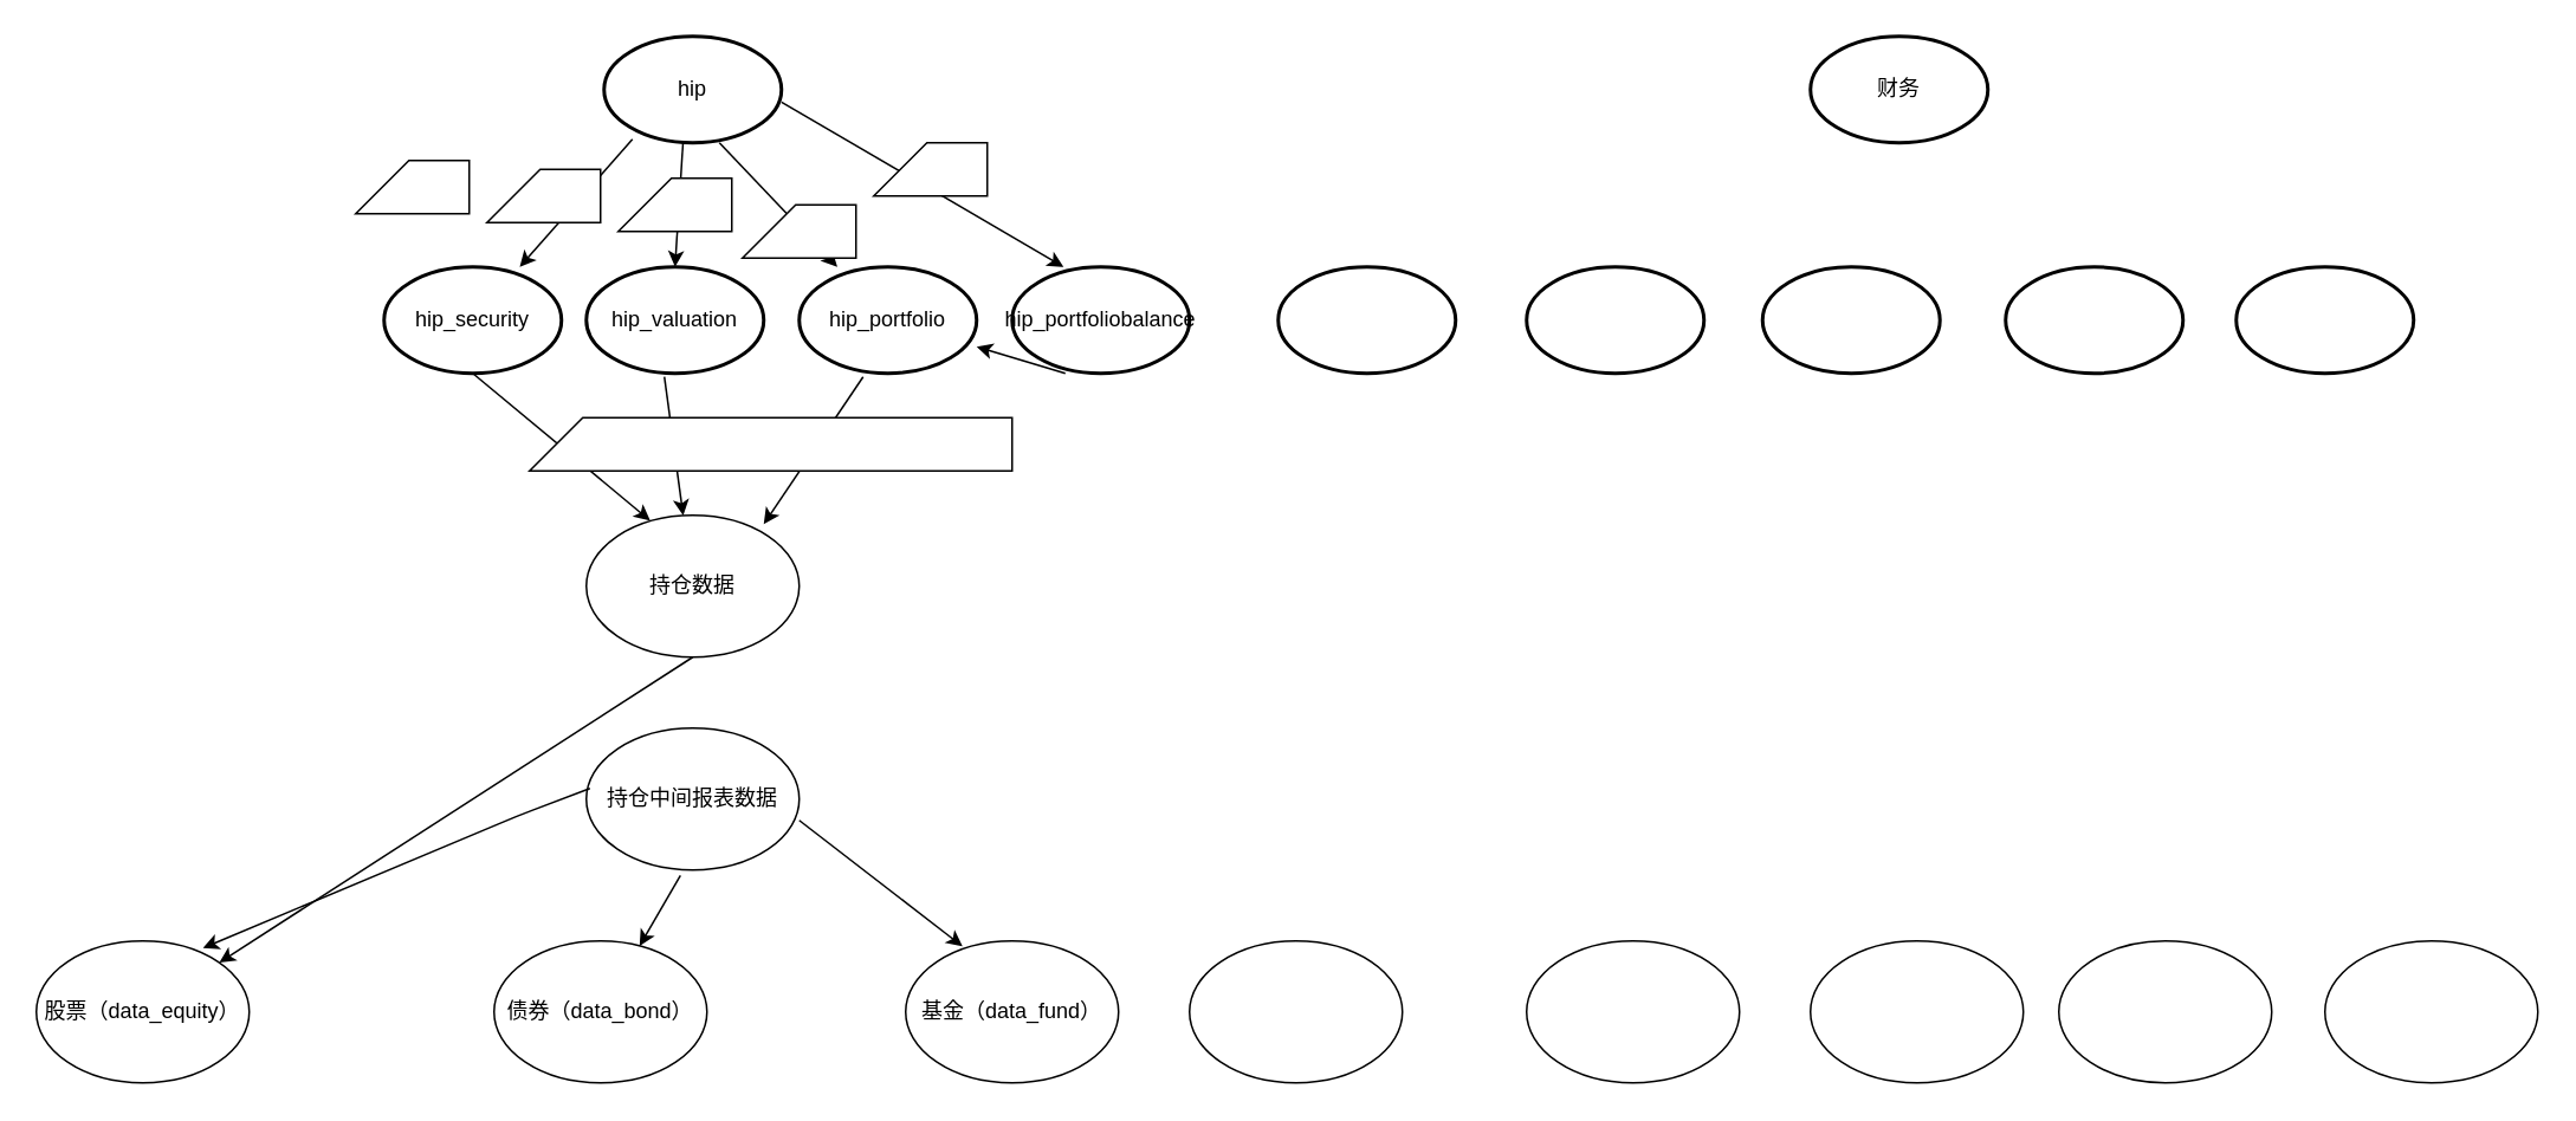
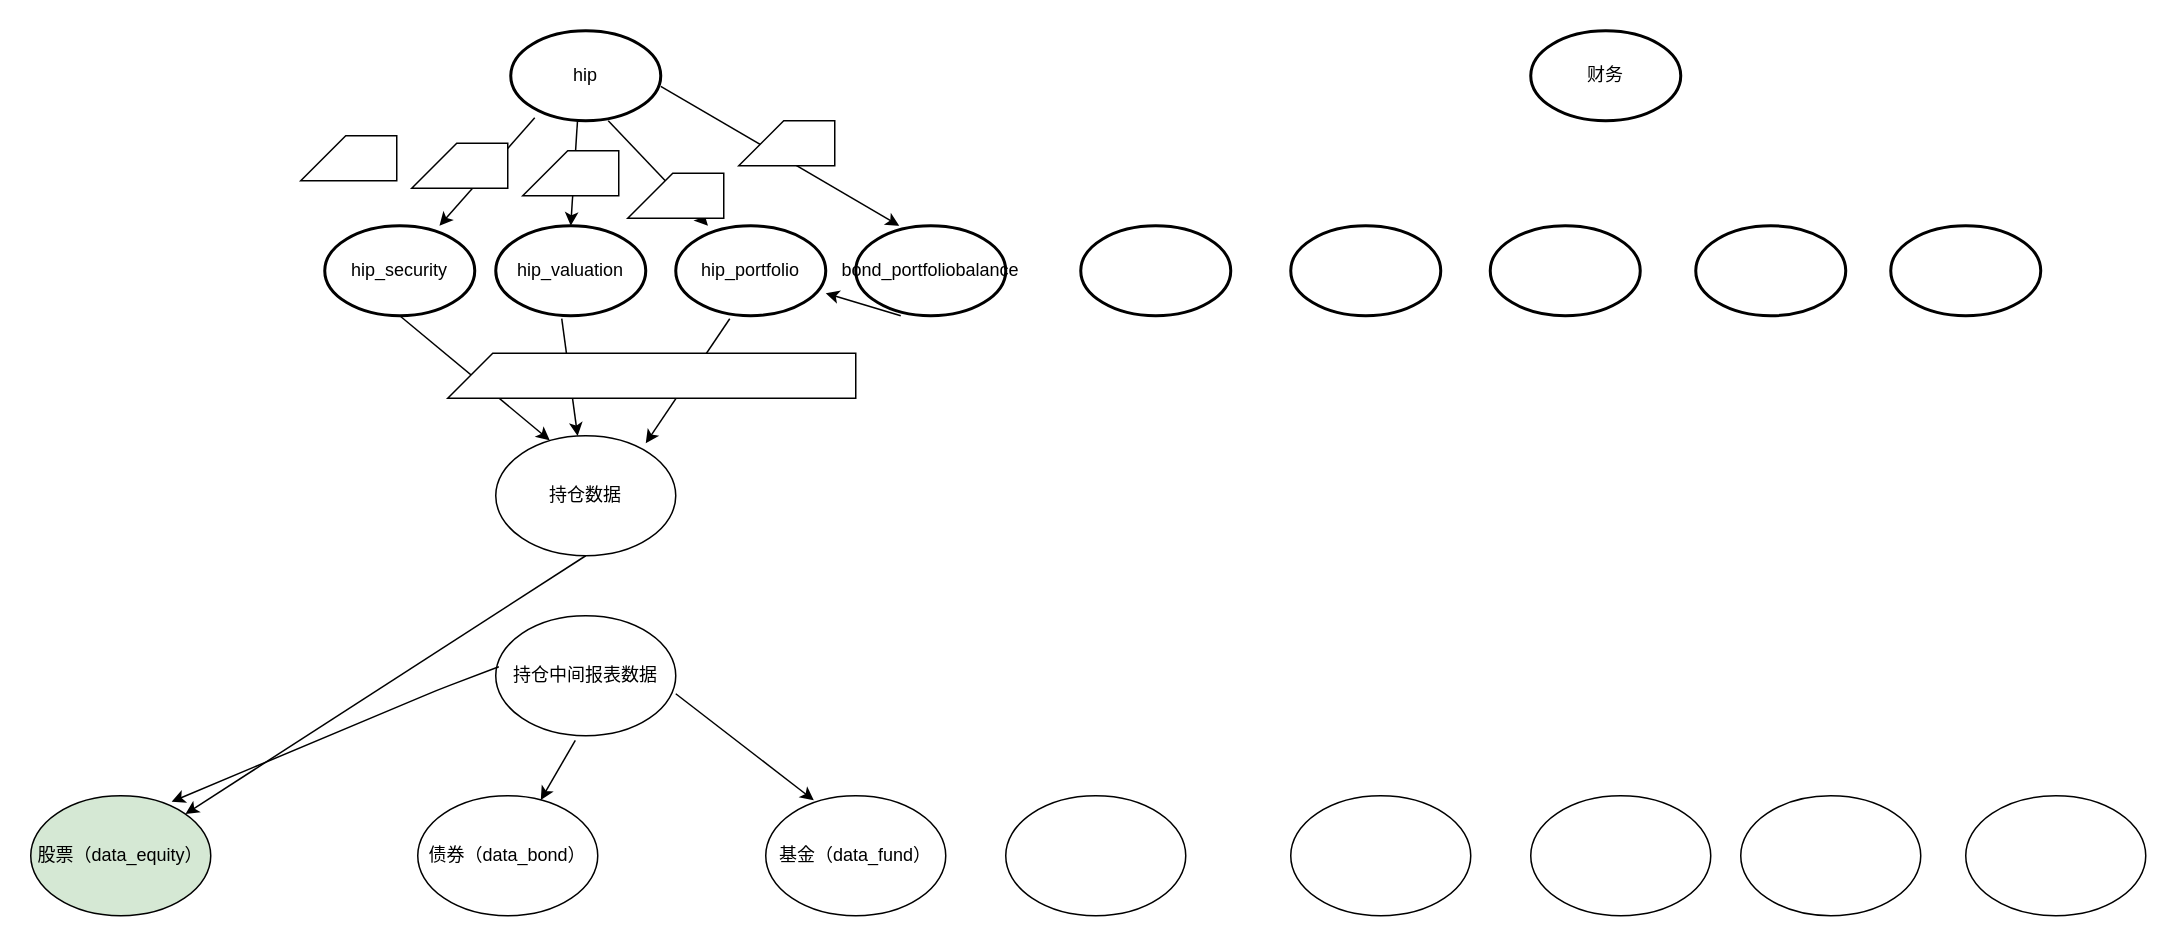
- <mxCell id="7" value="hip_portfoliobalance" style="strokeWidth=2;html=1;shape=mxgraph.flowchart.start_1;whiteSpace=wrap;" parent="1" vertex="1"><mxGeometry x="570" y="150" width="100" height="60" as="geometry" /></mxCell>
+ <mxCell id="7" value="bond_portfoliobalance" style="strokeWidth=2;html=1;shape=mxgraph.flowchart.start_1;whiteSpace=wrap;" parent="1" vertex="1"><mxGeometry x="570" y="150" width="100" height="60" as="geometry" /></mxCell>
- <mxCell id="23" value="股票（data_equity）" style="ellipse;whiteSpace=wrap;html=1;" vertex="1" parent="1"><mxGeometry x="20" y="530" width="120" height="80" as="geometry" /></mxCell>
+ <mxCell id="23" value="股票（data_equity）" style="ellipse;whiteSpace=wrap;html=1;fillColor=#d5e8d4;" vertex="1" parent="1"><mxGeometry x="20" y="530" width="120" height="80" as="geometry" /></mxCell>
